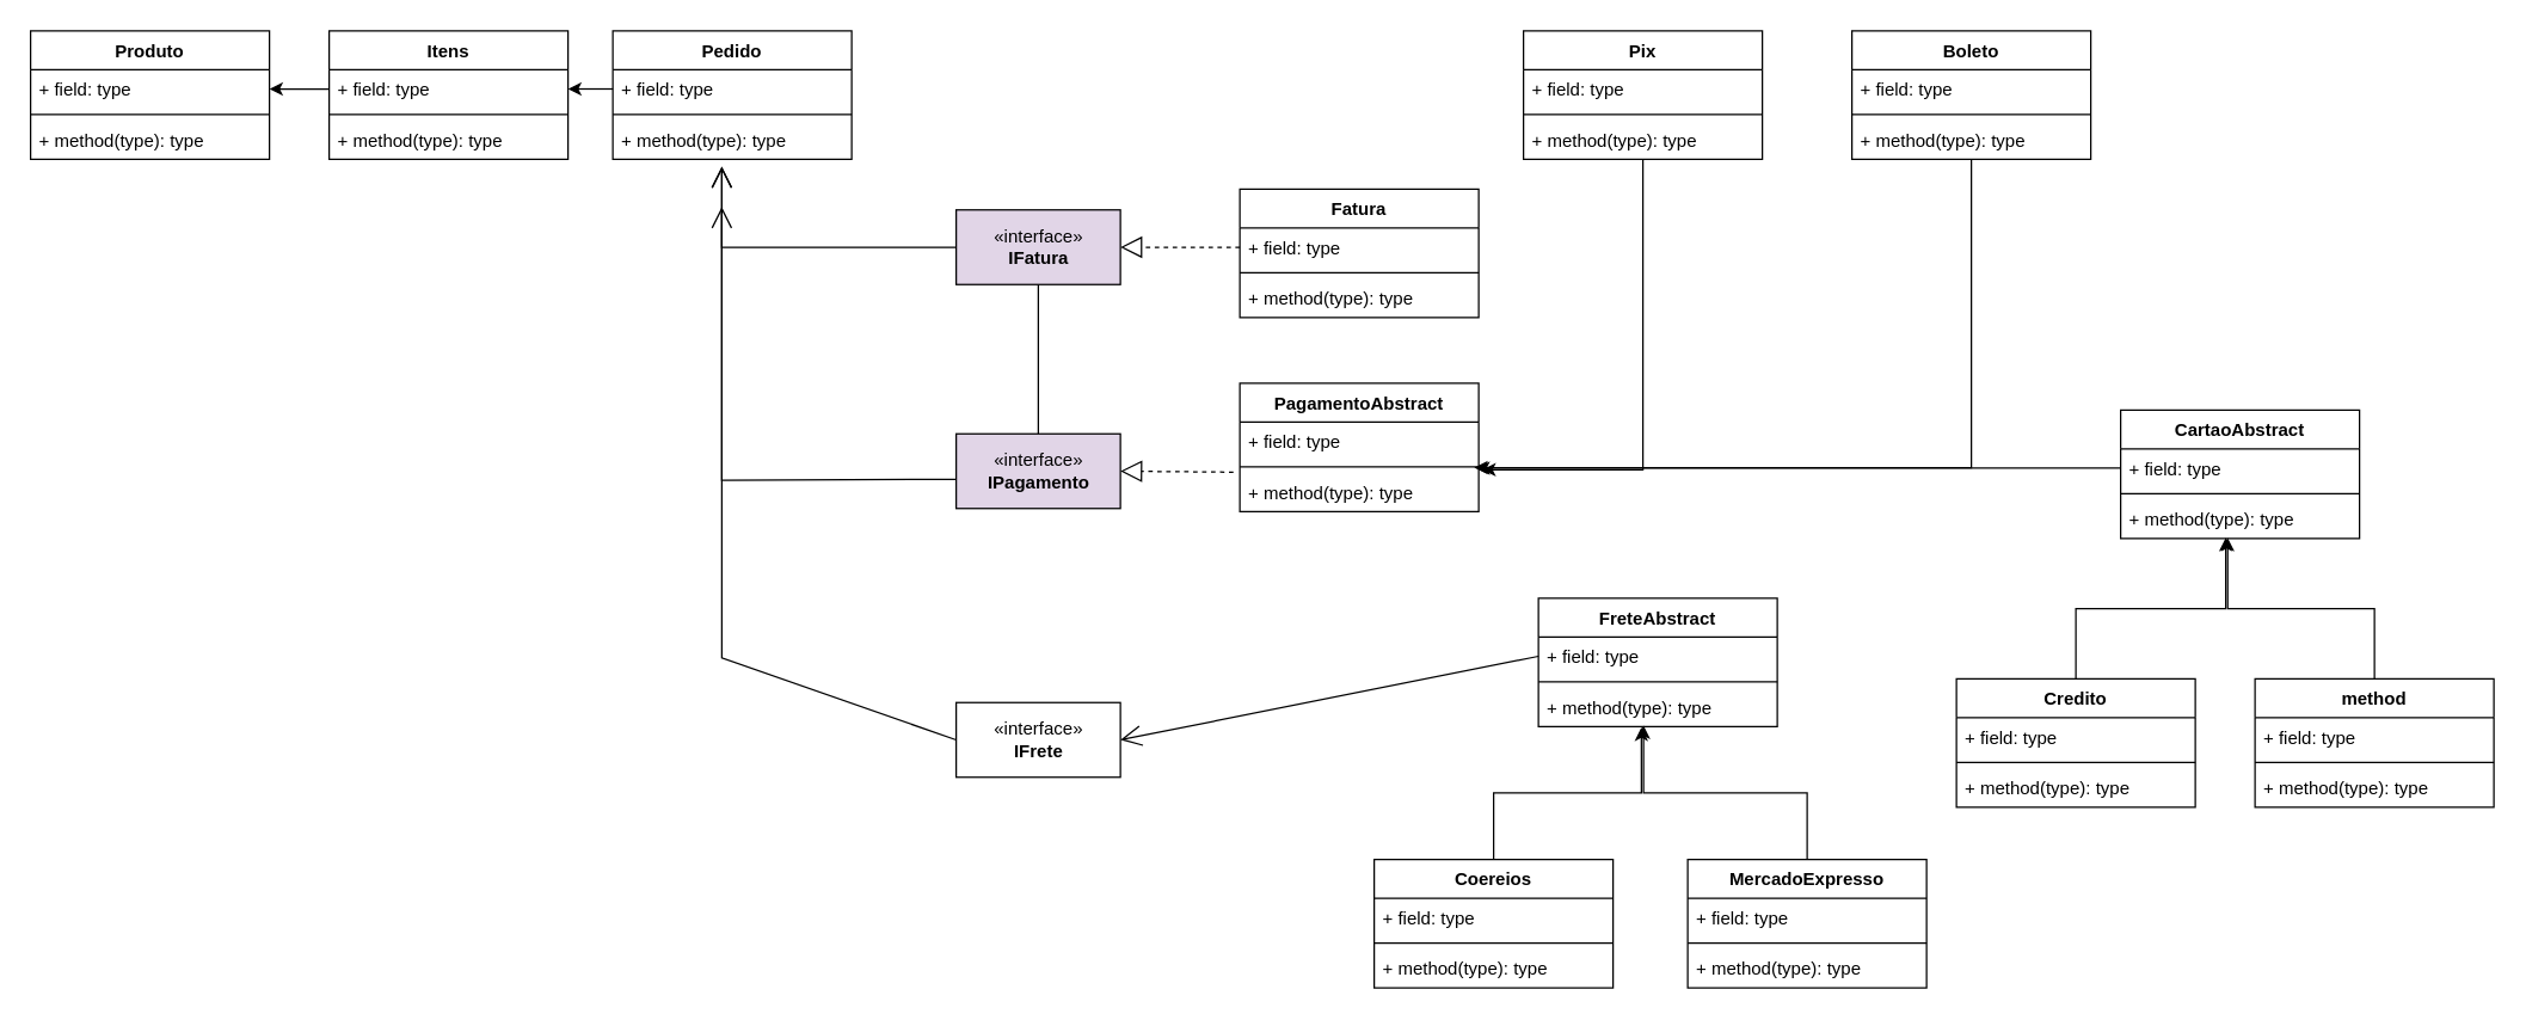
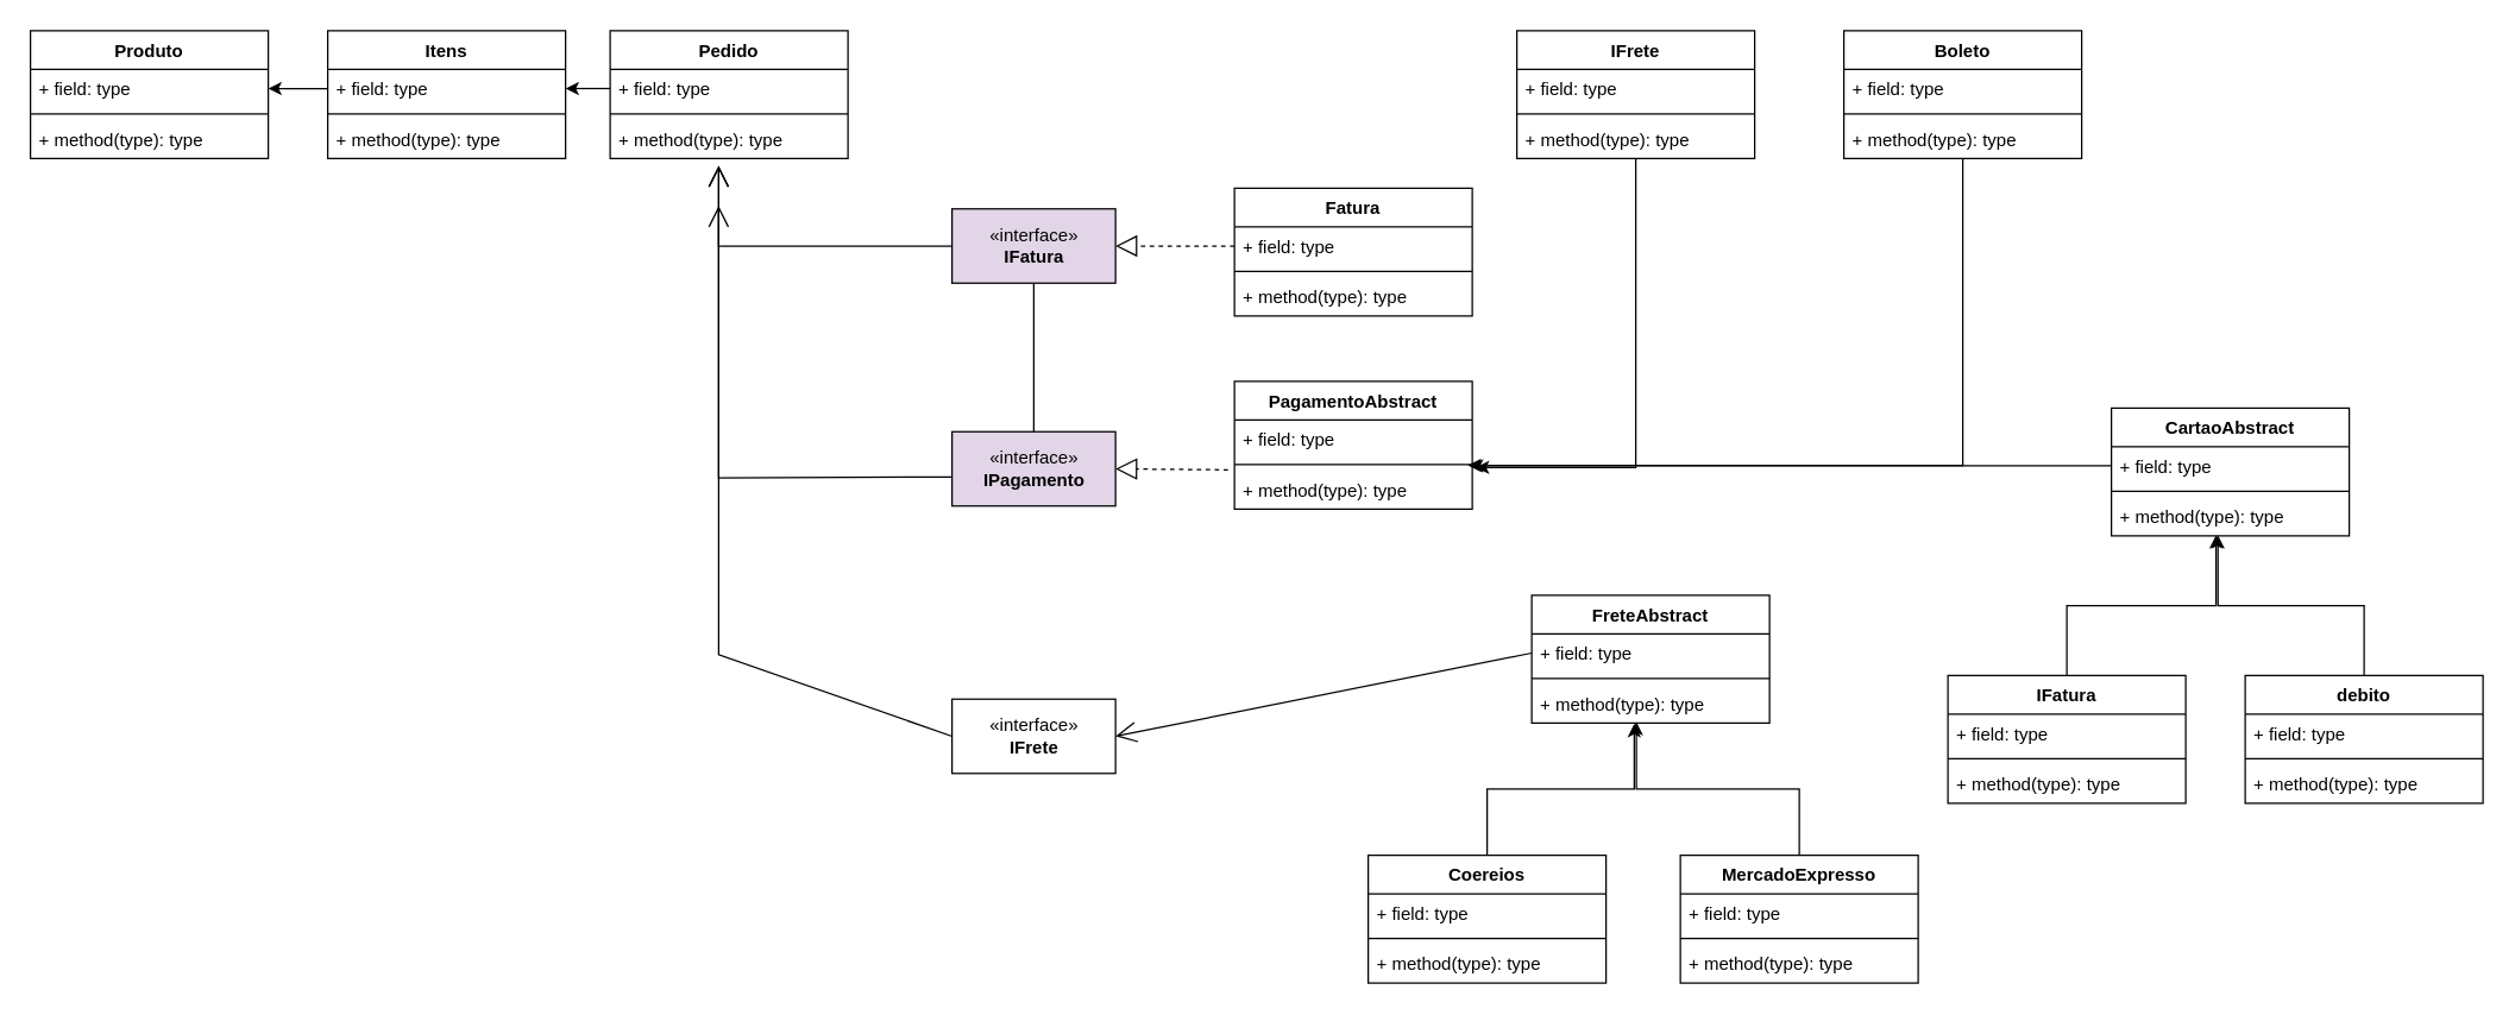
- <mxCell id="46" value="Pix" style="swimlane;fontStyle=1;align=center;verticalAlign=top;childLayout=stackLayout;horizontal=1;startSize=26;horizontalStack=0;resizeParent=1;resizeParentMax=0;resizeLast=0;collapsible=1;marginBottom=0;" vertex="1" parent="1"><mxGeometry x="1020" y="20" width="160" height="86" as="geometry" /></mxCell>
+ <mxCell id="46" value="IFrete" style="swimlane;fontStyle=1;align=center;verticalAlign=top;childLayout=stackLayout;horizontal=1;startSize=26;horizontalStack=0;resizeParent=1;resizeParentMax=0;resizeLast=0;collapsible=1;marginBottom=0;" vertex="1" parent="1"><mxGeometry x="1020" y="20" width="160" height="86" as="geometry" /></mxCell>
- <mxCell id="56" value="Credito&#10;" style="swimlane;fontStyle=1;align=center;verticalAlign=top;childLayout=stackLayout;horizontal=1;startSize=26;horizontalStack=0;resizeParent=1;resizeParentMax=0;resizeLast=0;collapsible=1;marginBottom=0;" vertex="1" parent="1"><mxGeometry x="1310" y="454" width="160" height="86" as="geometry" /></mxCell>
+ <mxCell id="56" value="IFatura&#10;" style="swimlane;fontStyle=1;align=center;verticalAlign=top;childLayout=stackLayout;horizontal=1;startSize=26;horizontalStack=0;resizeParent=1;resizeParentMax=0;resizeLast=0;collapsible=1;marginBottom=0;" vertex="1" parent="1"><mxGeometry x="1310" y="454" width="160" height="86" as="geometry" /></mxCell>
- <mxCell id="61" value="method" style="swimlane;fontStyle=1;align=center;verticalAlign=top;childLayout=stackLayout;horizontal=1;startSize=26;horizontalStack=0;resizeParent=1;resizeParentMax=0;resizeLast=0;collapsible=1;marginBottom=0;" vertex="1" parent="1"><mxGeometry x="1510" y="454" width="160" height="86" as="geometry" /></mxCell>
+ <mxCell id="61" value="debito" style="swimlane;fontStyle=1;align=center;verticalAlign=top;childLayout=stackLayout;horizontal=1;startSize=26;horizontalStack=0;resizeParent=1;resizeParentMax=0;resizeLast=0;collapsible=1;marginBottom=0;" vertex="1" parent="1"><mxGeometry x="1510" y="454" width="160" height="86" as="geometry" /></mxCell>
